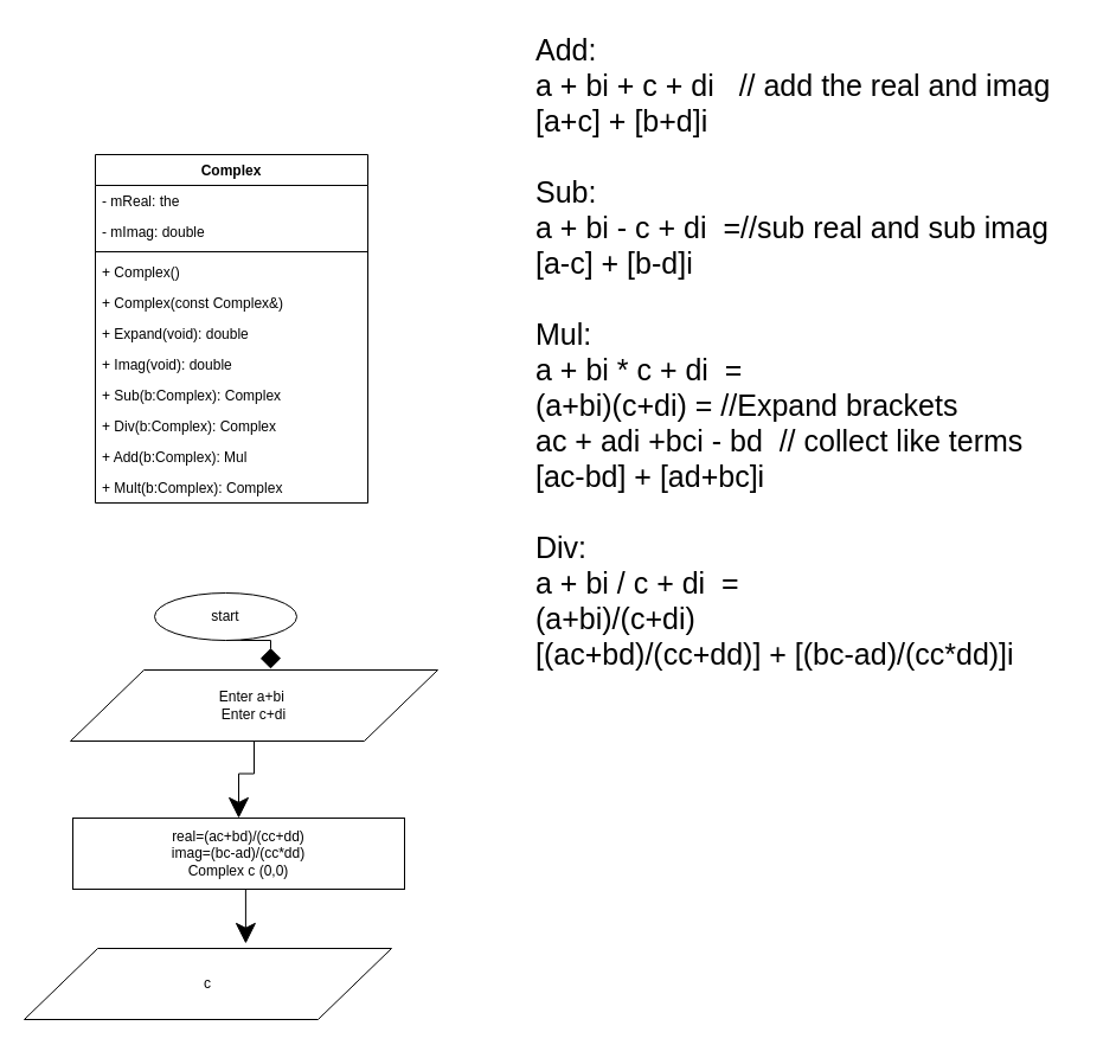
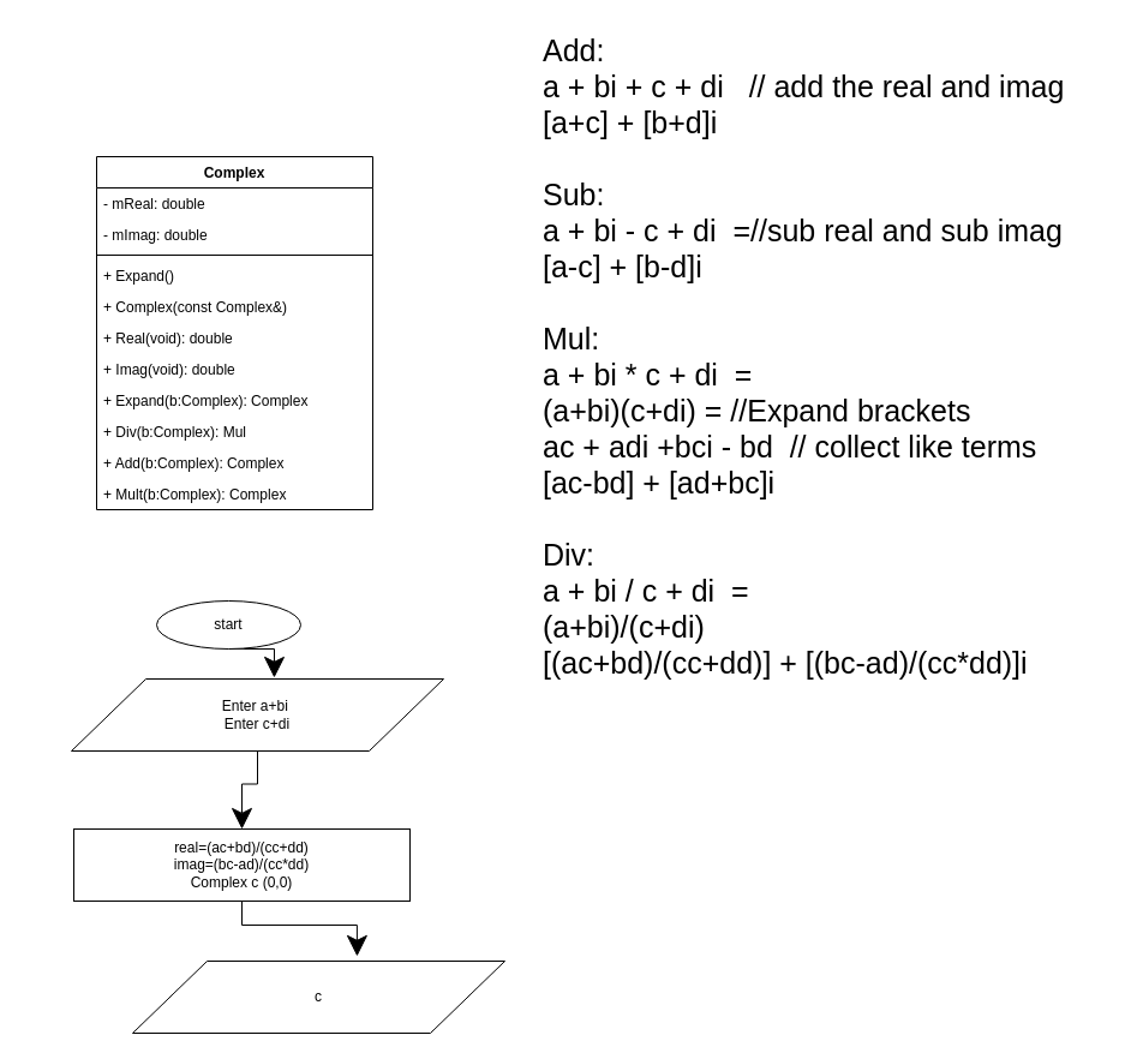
- <mxCell id="3" value="- mReal: the" style="text;strokeColor=none;fillColor=none;align=left;verticalAlign=top;spacingLeft=4;spacingRight=4;overflow=hidden;rotatable=0;points=[[0,0.5],[1,0.5]];portConstraint=eastwest;" parent="2" vertex="1"><mxGeometry y="26" width="230" height="26" as="geometry" /></mxCell>
+ <mxCell id="3" value="- mReal: double" style="text;strokeColor=none;fillColor=none;align=left;verticalAlign=top;spacingLeft=4;spacingRight=4;overflow=hidden;rotatable=0;points=[[0,0.5],[1,0.5]];portConstraint=eastwest;" parent="2" vertex="1"><mxGeometry y="26" width="230" height="26" as="geometry" /></mxCell>
- <mxCell id="6" value="+ Complex()" style="text;strokeColor=none;fillColor=none;align=left;verticalAlign=top;spacingLeft=4;spacingRight=4;overflow=hidden;rotatable=0;points=[[0,0.5],[1,0.5]];portConstraint=eastwest;" parent="2" vertex="1"><mxGeometry y="86" width="230" height="26" as="geometry" /></mxCell>
+ <mxCell id="6" value="+ Expand()" style="text;strokeColor=none;fillColor=none;align=left;verticalAlign=top;spacingLeft=4;spacingRight=4;overflow=hidden;rotatable=0;points=[[0,0.5],[1,0.5]];portConstraint=eastwest;" parent="2" vertex="1"><mxGeometry y="86" width="230" height="26" as="geometry" /></mxCell>
- <mxCell id="8" value="+ Expand(void): double" style="text;strokeColor=none;fillColor=none;align=left;verticalAlign=top;spacingLeft=4;spacingRight=4;overflow=hidden;rotatable=0;points=[[0,0.5],[1,0.5]];portConstraint=eastwest;" parent="2" vertex="1"><mxGeometry y="138" width="230" height="26" as="geometry" /></mxCell>
+ <mxCell id="8" value="+ Real(void): double" style="text;strokeColor=none;fillColor=none;align=left;verticalAlign=top;spacingLeft=4;spacingRight=4;overflow=hidden;rotatable=0;points=[[0,0.5],[1,0.5]];portConstraint=eastwest;" parent="2" vertex="1"><mxGeometry y="138" width="230" height="26" as="geometry" /></mxCell>
- <mxCell id="10" value="+ Sub(b:Complex): Complex" style="text;strokeColor=none;fillColor=none;align=left;verticalAlign=top;spacingLeft=4;spacingRight=4;overflow=hidden;rotatable=0;points=[[0,0.5],[1,0.5]];portConstraint=eastwest;" parent="2" vertex="1"><mxGeometry y="190" width="230" height="26" as="geometry" /></mxCell>
+ <mxCell id="10" value="+ Expand(b:Complex): Complex" style="text;strokeColor=none;fillColor=none;align=left;verticalAlign=top;spacingLeft=4;spacingRight=4;overflow=hidden;rotatable=0;points=[[0,0.5],[1,0.5]];portConstraint=eastwest;" parent="2" vertex="1"><mxGeometry y="190" width="230" height="26" as="geometry" /></mxCell>
- <mxCell id="11" value="+ Div(b:Complex): Complex" style="text;strokeColor=none;fillColor=none;align=left;verticalAlign=top;spacingLeft=4;spacingRight=4;overflow=hidden;rotatable=0;points=[[0,0.5],[1,0.5]];portConstraint=eastwest;" parent="2" vertex="1"><mxGeometry y="216" width="230" height="26" as="geometry" /></mxCell>
+ <mxCell id="11" value="+ Div(b:Complex): Mul" style="text;strokeColor=none;fillColor=none;align=left;verticalAlign=top;spacingLeft=4;spacingRight=4;overflow=hidden;rotatable=0;points=[[0,0.5],[1,0.5]];portConstraint=eastwest;" parent="2" vertex="1"><mxGeometry y="216" width="230" height="26" as="geometry" /></mxCell>
- <mxCell id="12" value="+ Add(b:Complex): Mul" style="text;strokeColor=none;fillColor=none;align=left;verticalAlign=top;spacingLeft=4;spacingRight=4;overflow=hidden;rotatable=0;points=[[0,0.5],[1,0.5]];portConstraint=eastwest;" parent="2" vertex="1"><mxGeometry y="242" width="230" height="26" as="geometry" /></mxCell>
+ <mxCell id="12" value="+ Add(b:Complex): Complex" style="text;strokeColor=none;fillColor=none;align=left;verticalAlign=top;spacingLeft=4;spacingRight=4;overflow=hidden;rotatable=0;points=[[0,0.5],[1,0.5]];portConstraint=eastwest;" parent="2" vertex="1"><mxGeometry y="242" width="230" height="26" as="geometry" /></mxCell>
- <mxCell id="15" style="edgeStyle=orthogonalEdgeStyle;rounded=0;orthogonalLoop=1;jettySize=auto;html=1;exitX=0.5;exitY=1;exitDx=0;exitDy=0;entryX=0.545;entryY=-0.017;entryDx=0;entryDy=0;entryPerimeter=0;endSize=15;endArrow=diamond;" edge="1" parent="1" source="16" target="18"><mxGeometry relative="1" as="geometry" /></mxCell>
+ <mxCell id="15" style="edgeStyle=orthogonalEdgeStyle;rounded=0;orthogonalLoop=1;jettySize=auto;html=1;exitX=0.5;exitY=1;exitDx=0;exitDy=0;entryX=0.545;entryY=-0.017;entryDx=0;entryDy=0;entryPerimeter=0;endSize=15;" edge="1" parent="1" source="16" target="18"><mxGeometry relative="1" as="geometry" /></mxCell>
- <mxCell id="21" value="c" style="shape=parallelogram;perimeter=parallelogramPerimeter;whiteSpace=wrap;html=1;align=center;" vertex="1" parent="1"><mxGeometry x="20" y="800" width="310" height="60" as="geometry" /></mxCell>
+ <mxCell id="21" value="c" style="shape=parallelogram;perimeter=parallelogramPerimeter;whiteSpace=wrap;html=1;align=center;" vertex="1" parent="1"><mxGeometry x="110" y="800" width="310" height="60" as="geometry" /></mxCell>
